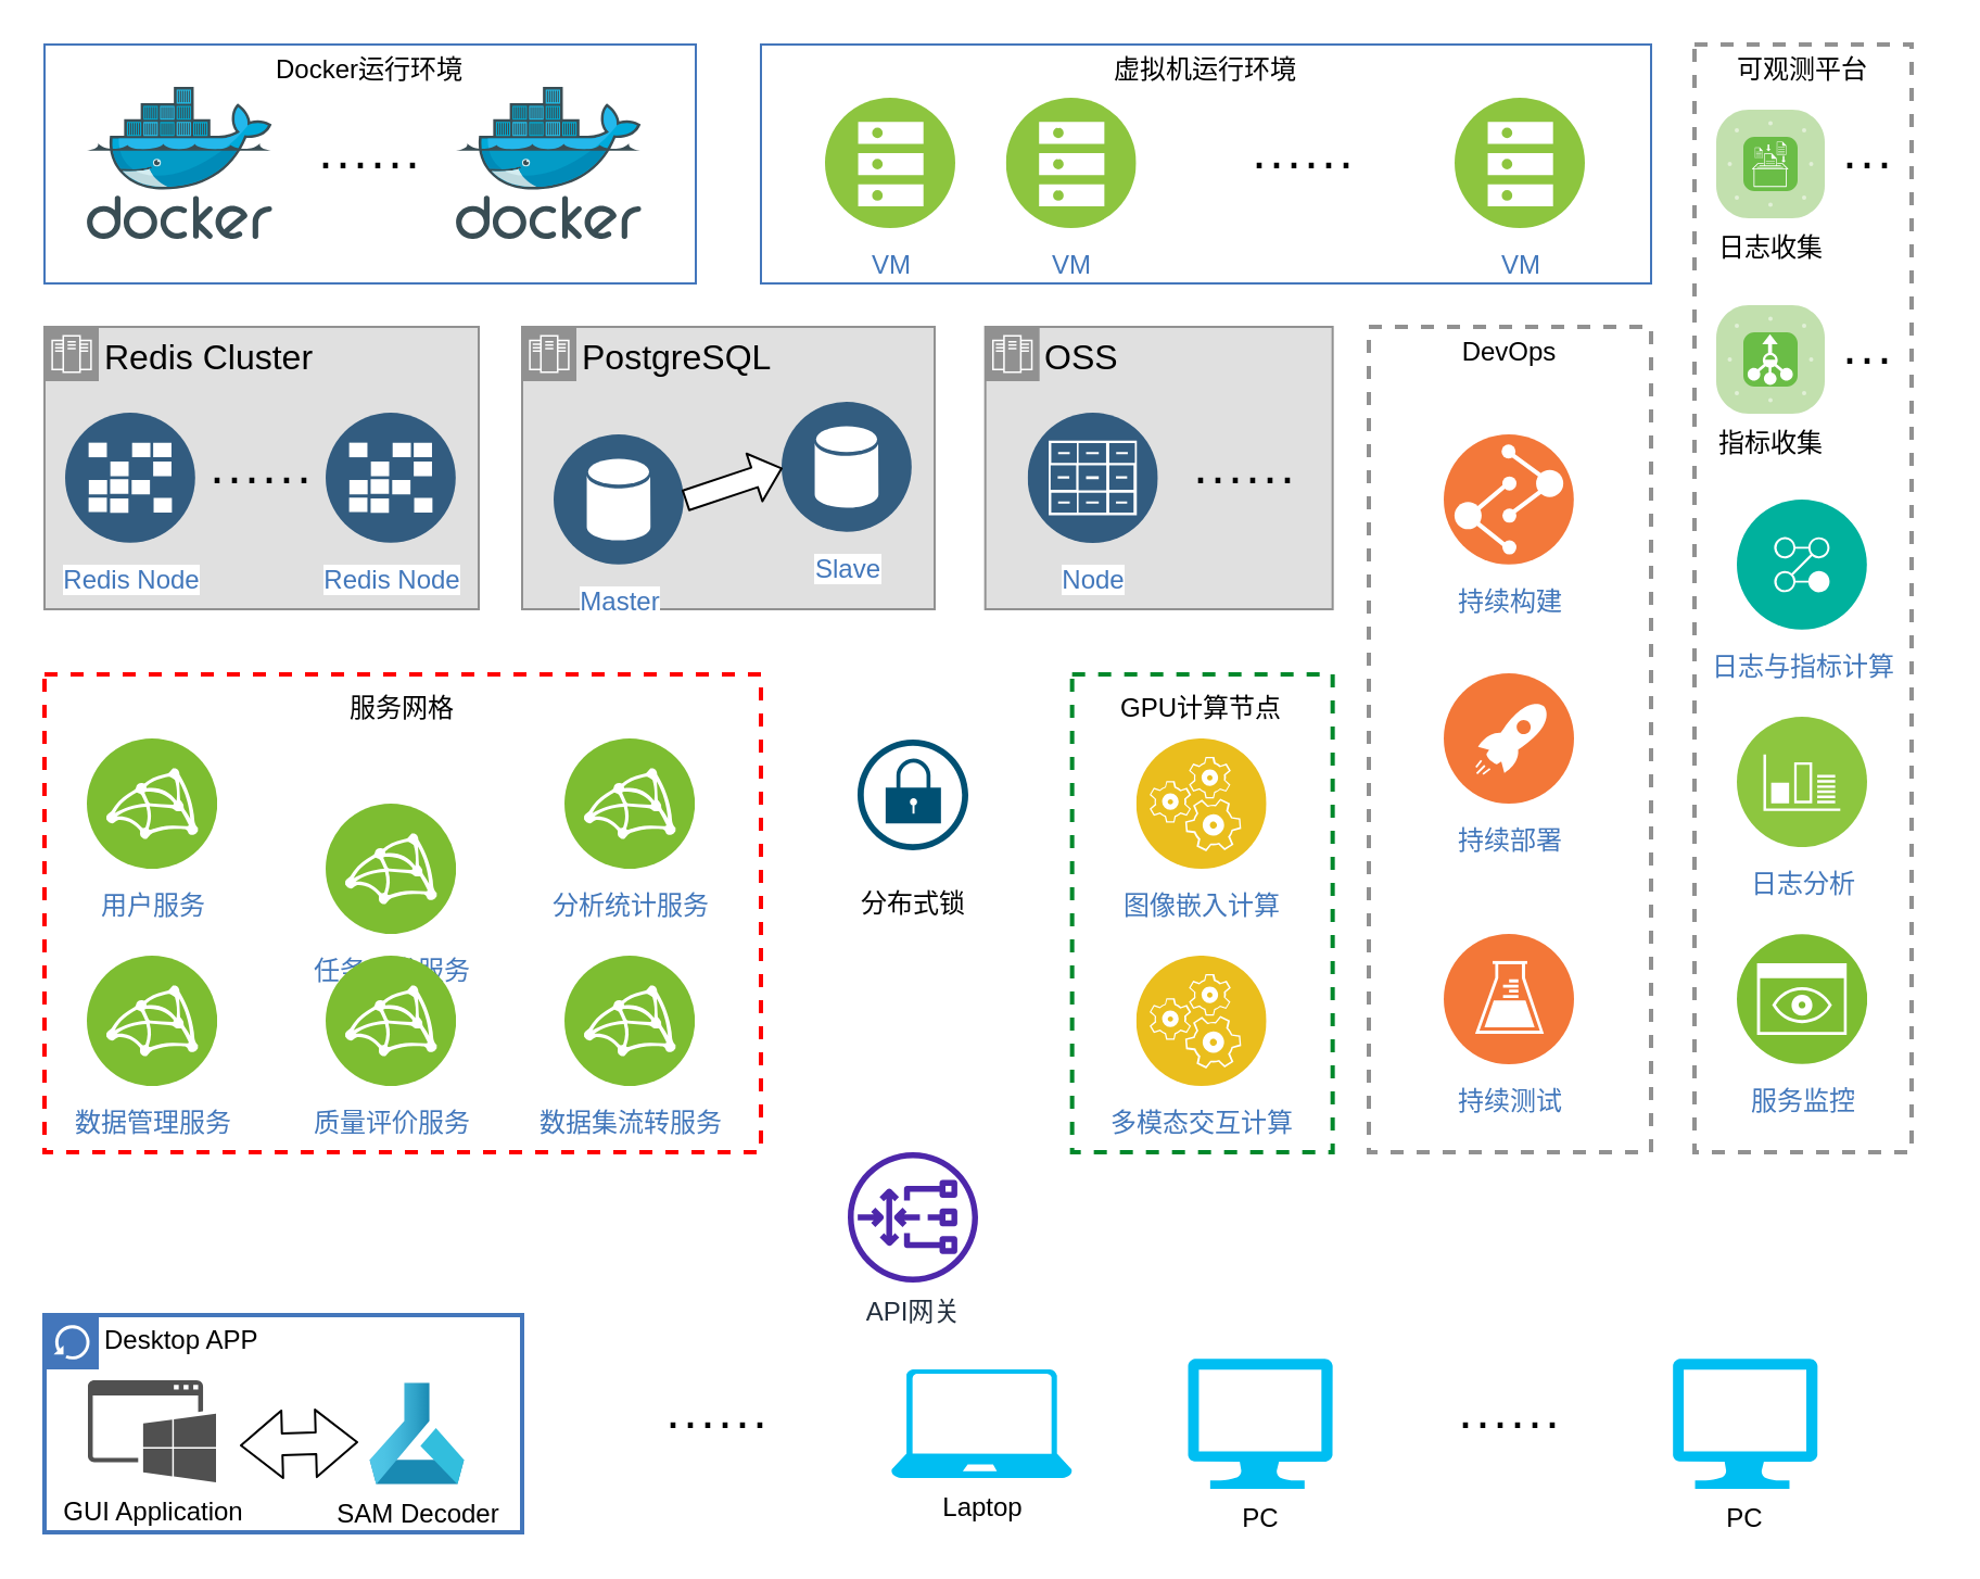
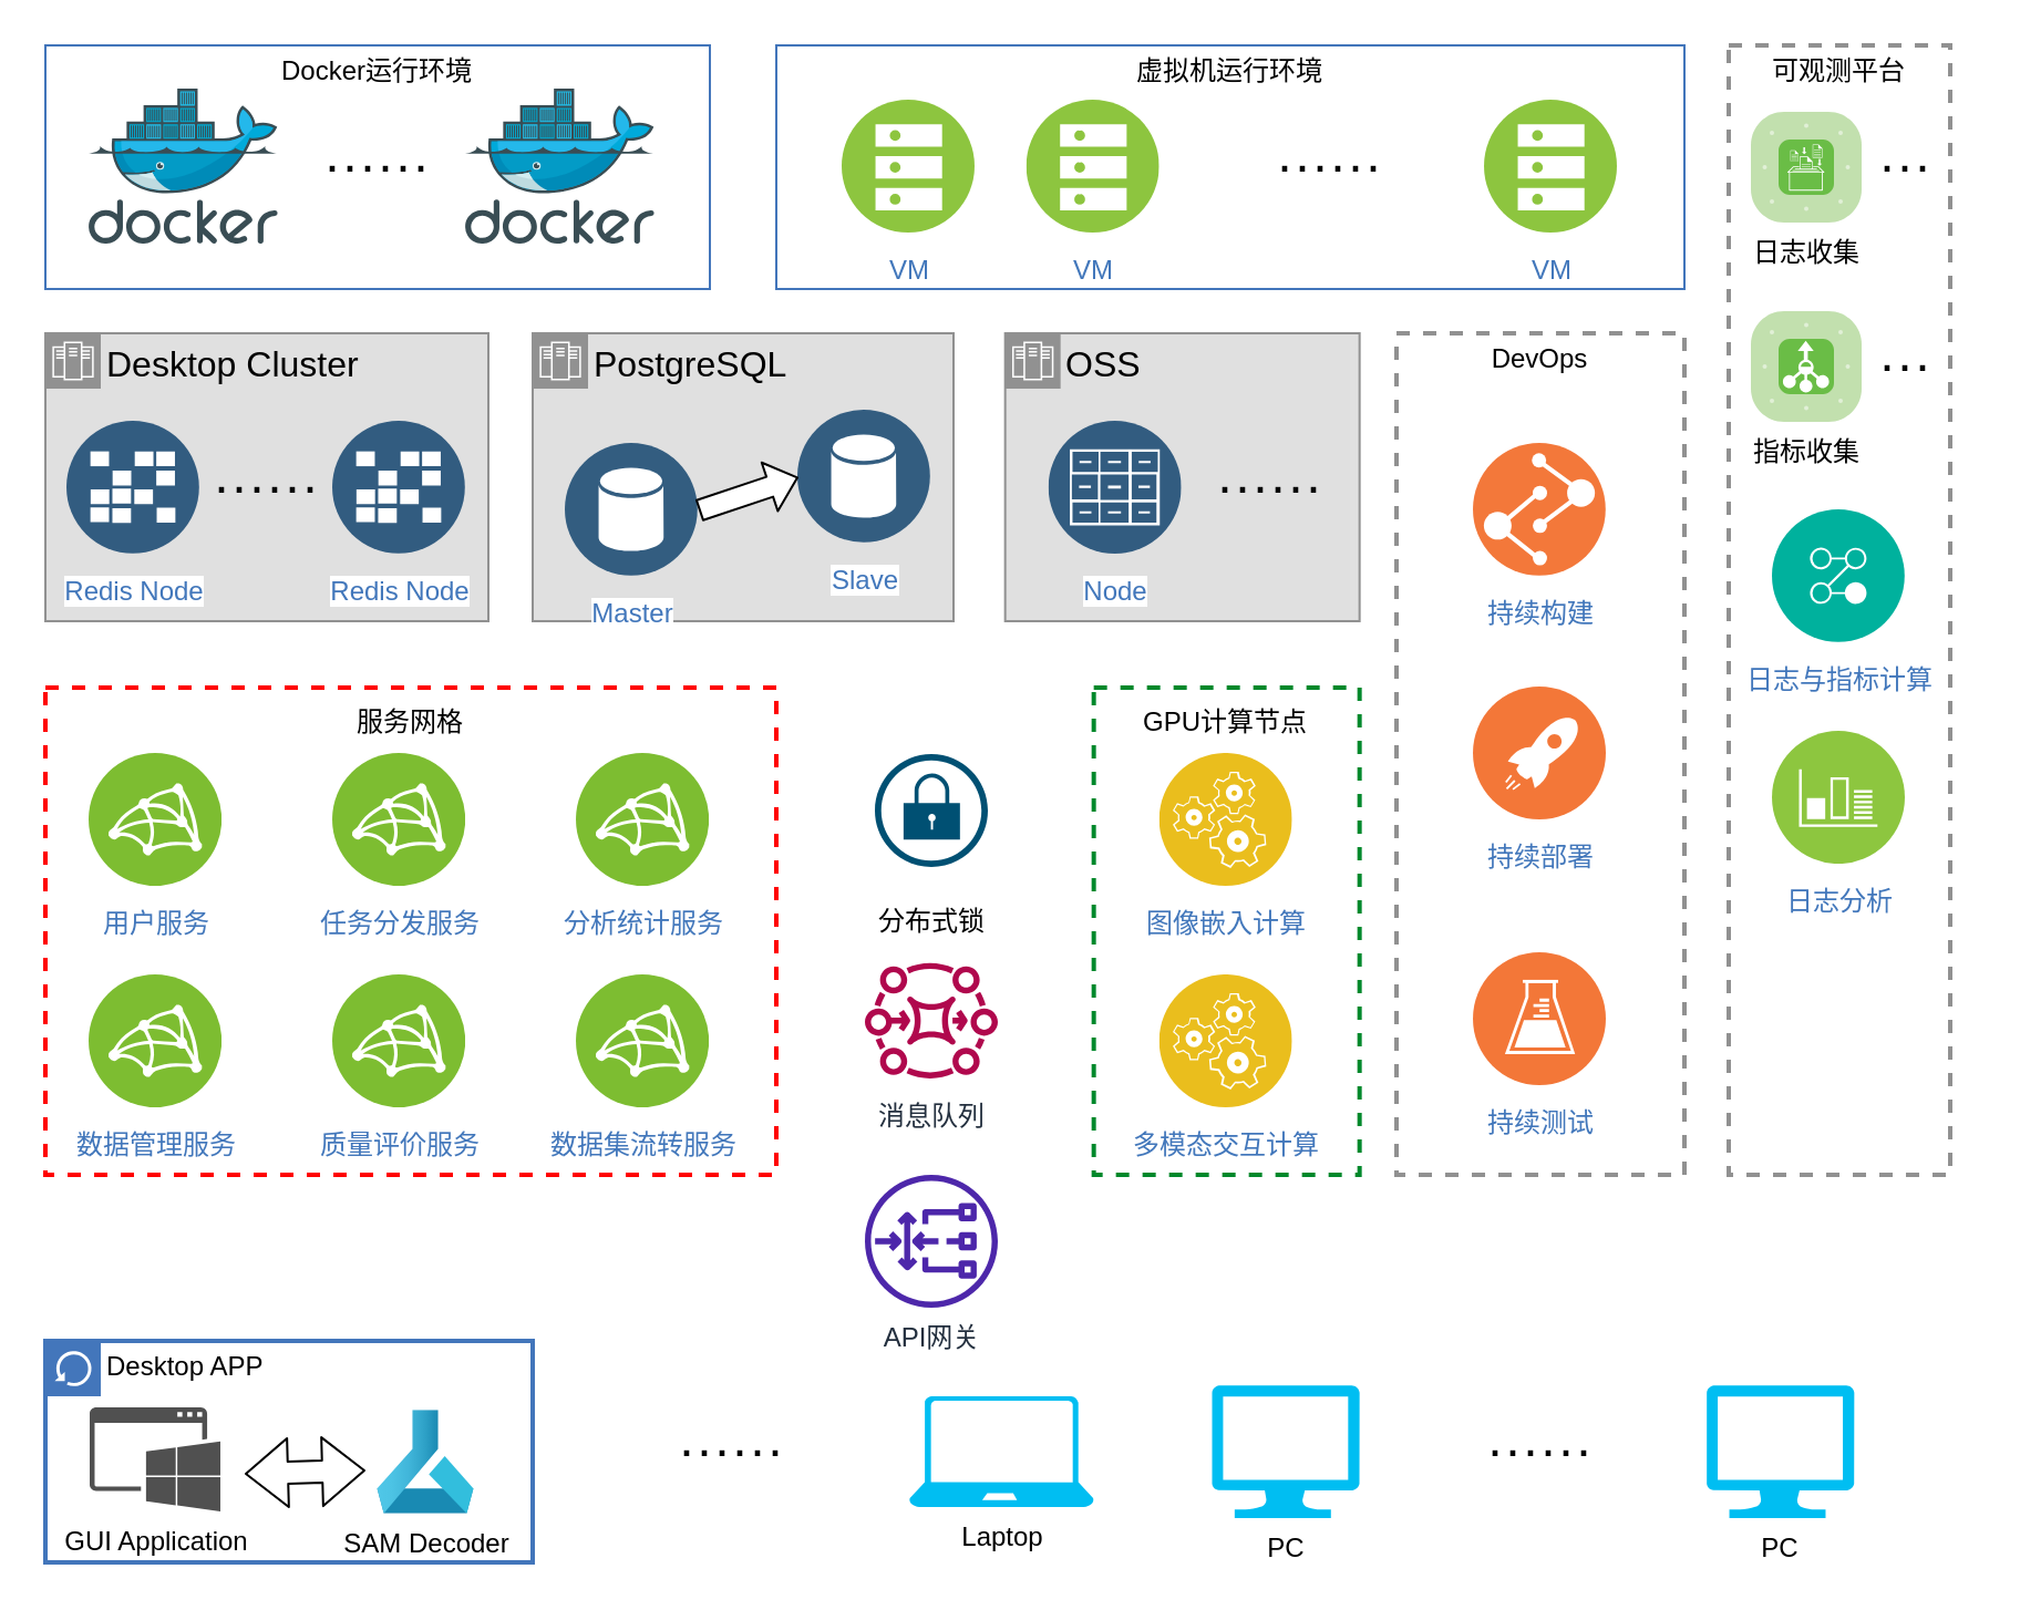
- <mxCell id="37" value="Redis Cluster" style="shape=mxgraph.ibm.box;prType=zone;fontStyle=0;verticalAlign=top;align=left;spacingLeft=32;spacingTop=4;fillColor=#E0E0E0;rounded=0;whiteSpace=wrap;html=1;strokeColor=#919191;strokeWidth=1;dashed=0;container=0;spacing=-4;collapsible=0;expand=0;recursiveResize=0;fontSize=16;" vertex="1" parent="36"><mxGeometry width="200" height="130" as="geometry" /></mxCell>
+ <mxCell id="37" value="Desktop Cluster" style="shape=mxgraph.ibm.box;prType=zone;fontStyle=0;verticalAlign=top;align=left;spacingLeft=32;spacingTop=4;fillColor=#E0E0E0;rounded=0;whiteSpace=wrap;html=1;strokeColor=#919191;strokeWidth=1;dashed=0;container=0;spacing=-4;collapsible=0;expand=0;recursiveResize=0;fontSize=16;" vertex="1" parent="36"><mxGeometry width="200" height="130" as="geometry" /></mxCell>
- <mxCell id="26" value="任务分发服务" style="aspect=fixed;perimeter=ellipsePerimeter;html=1;align=center;shadow=0;dashed=0;fontColor=#4277BB;labelBackgroundColor=#ffffff;fontSize=12;spacingTop=3;image;image=img/lib/ibm/infrastructure/microservices_mesh.svg;" vertex="1" parent="23"><mxGeometry x="130" y="60" width="60" height="60" as="geometry" /></mxCell>
+ <mxCell id="26" value="任务分发服务" style="aspect=fixed;perimeter=ellipsePerimeter;html=1;align=center;shadow=0;dashed=0;fontColor=#4277BB;labelBackgroundColor=#ffffff;fontSize=12;spacingTop=3;image;image=img/lib/ibm/infrastructure/microservices_mesh.svg;" vertex="1" parent="23"><mxGeometry x="130" y="30" width="60" height="60" as="geometry" /></mxCell>
+ <mxCell id="31" value="消息队列" style="sketch=0;outlineConnect=0;fontColor=#232F3E;gradientColor=none;fillColor=#B0084D;strokeColor=none;dashed=0;verticalLabelPosition=bottom;verticalAlign=top;align=center;html=1;fontSize=12;fontStyle=0;aspect=fixed;pointerEvents=1;shape=mxgraph.aws4.mq_broker;" vertex="1" parent="1"><mxGeometry x="390" y="430" width="60" height="60" as="geometry" /></mxCell>
- <mxCell id="46" value="服务监控" style="aspect=fixed;perimeter=ellipsePerimeter;html=1;align=center;shadow=0;dashed=0;fontColor=#4277BB;labelBackgroundColor=#ffffff;fontSize=12;spacingTop=3;image;image=img/lib/ibm/infrastructure/monitoring.svg;" vertex="1" parent="1"><mxGeometry x="800" y="430" width="60" height="60" as="geometry" /></mxCell>
